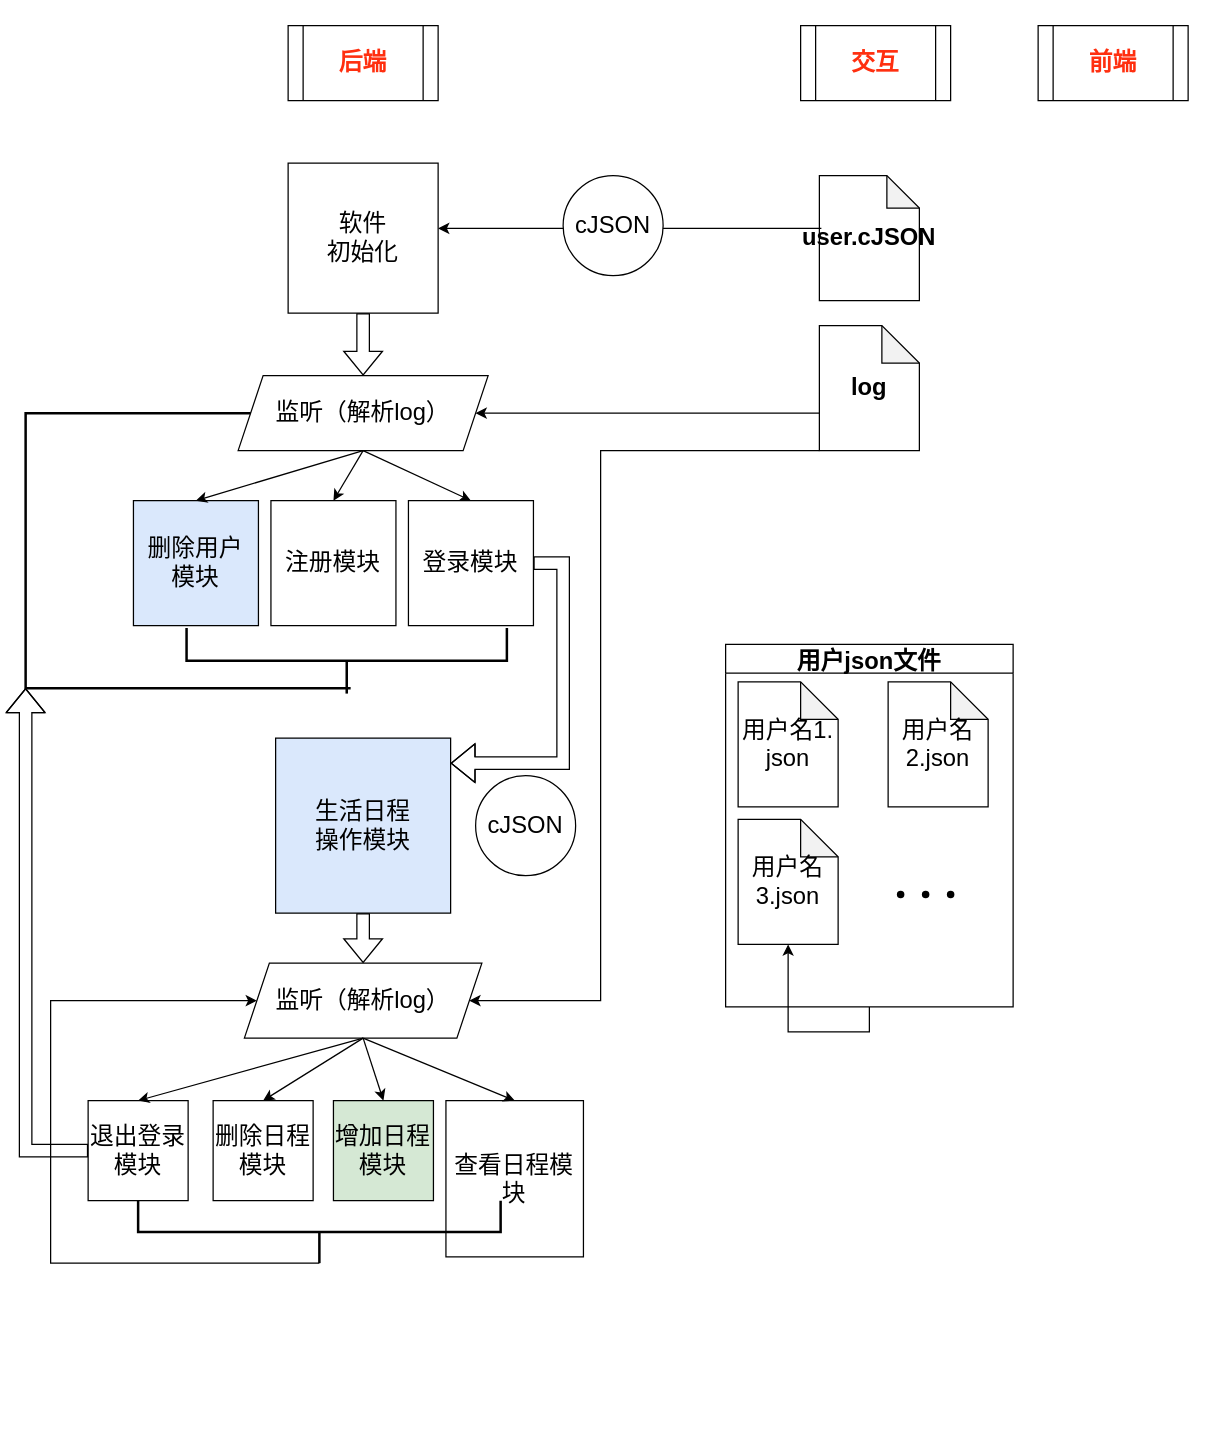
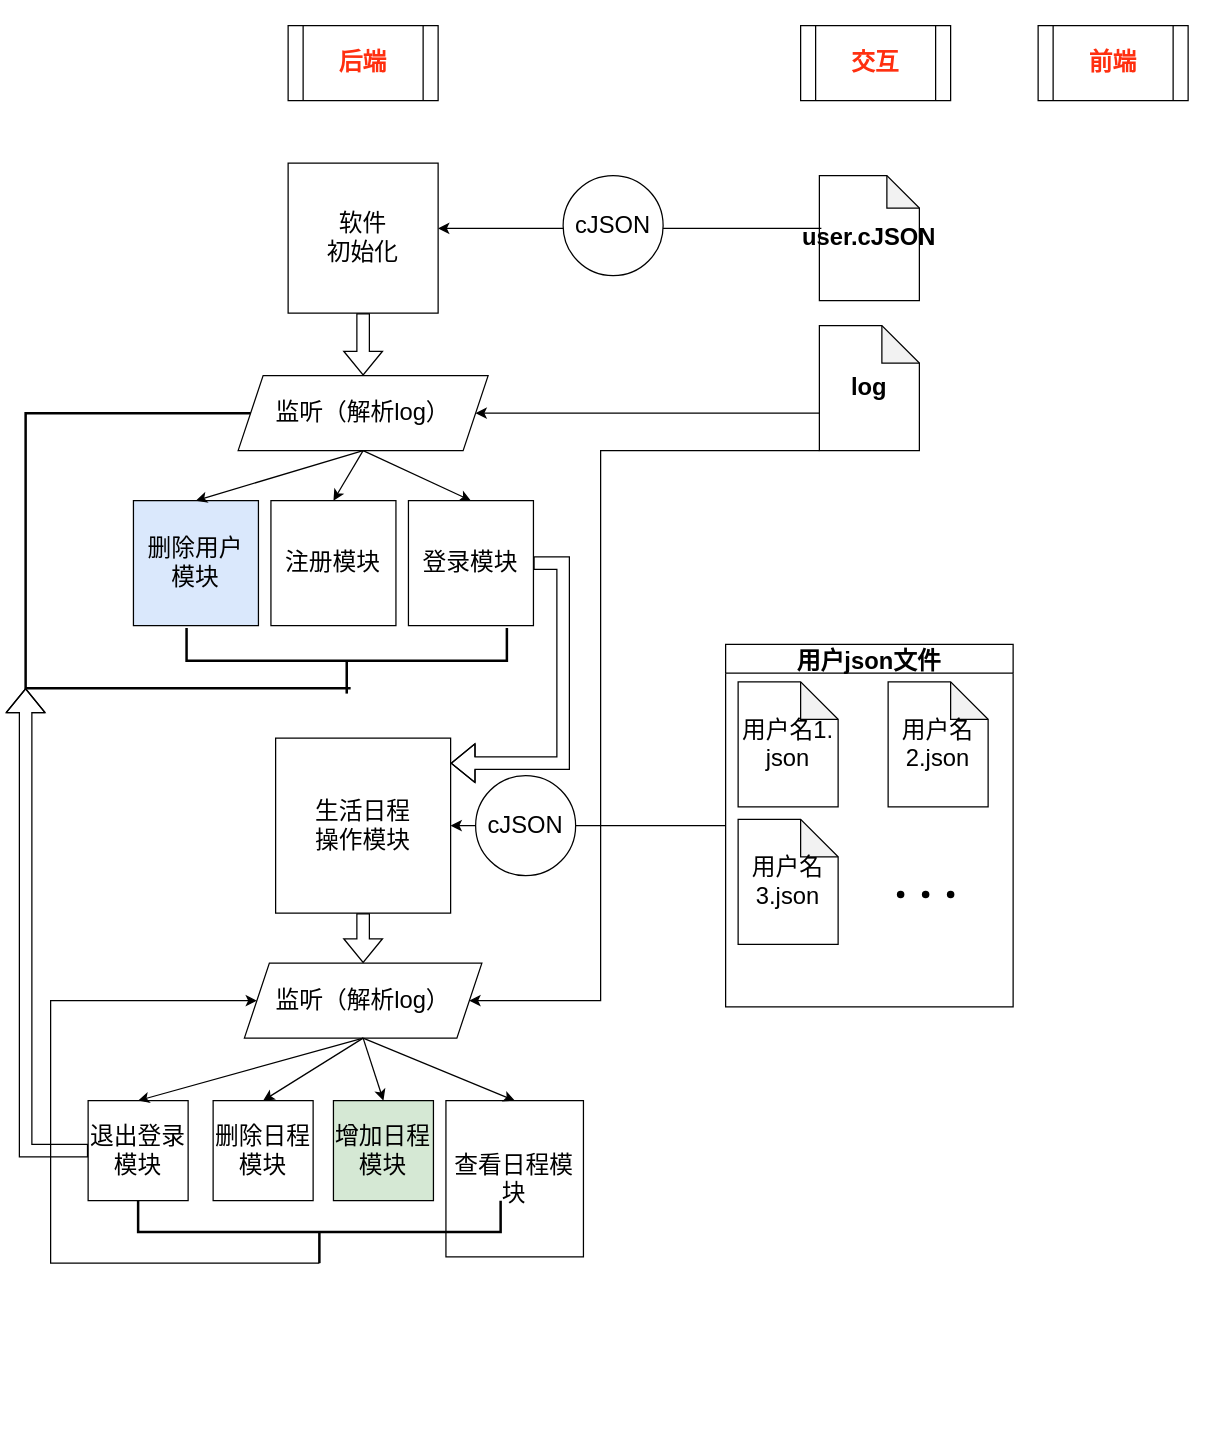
- <mxCell id="19" value="生活日程&lt;br&gt;操作模块" style="whiteSpace=wrap;html=1;aspect=fixed;fontSize=19;fillColor=#dae8fc;" vertex="1" parent="1"><mxGeometry x="220" y="590" width="140" height="140" as="geometry" /></mxCell>
+ <mxCell id="19" value="生活日程&lt;br&gt;操作模块" style="whiteSpace=wrap;html=1;aspect=fixed;fontSize=19;" vertex="1" parent="1"><mxGeometry x="220" y="590" width="140" height="140" as="geometry" /></mxCell>
- <mxCell id="37" style="edgeStyle=orthogonalEdgeStyle;rounded=0;orthogonalLoop=1;jettySize=auto;html=1;fontSize=19;fontColor=#000000;" edge="1" parent="1" source="38" target="41"><mxGeometry relative="1" as="geometry" /></mxCell>
+ <mxCell id="37" style="edgeStyle=orthogonalEdgeStyle;rounded=0;orthogonalLoop=1;jettySize=auto;html=1;entryX=1;entryY=0.5;entryDx=0;entryDy=0;fontSize=19;fontColor=#000000;" edge="1" parent="1" source="38" target="19"><mxGeometry relative="1" as="geometry" /></mxCell>
